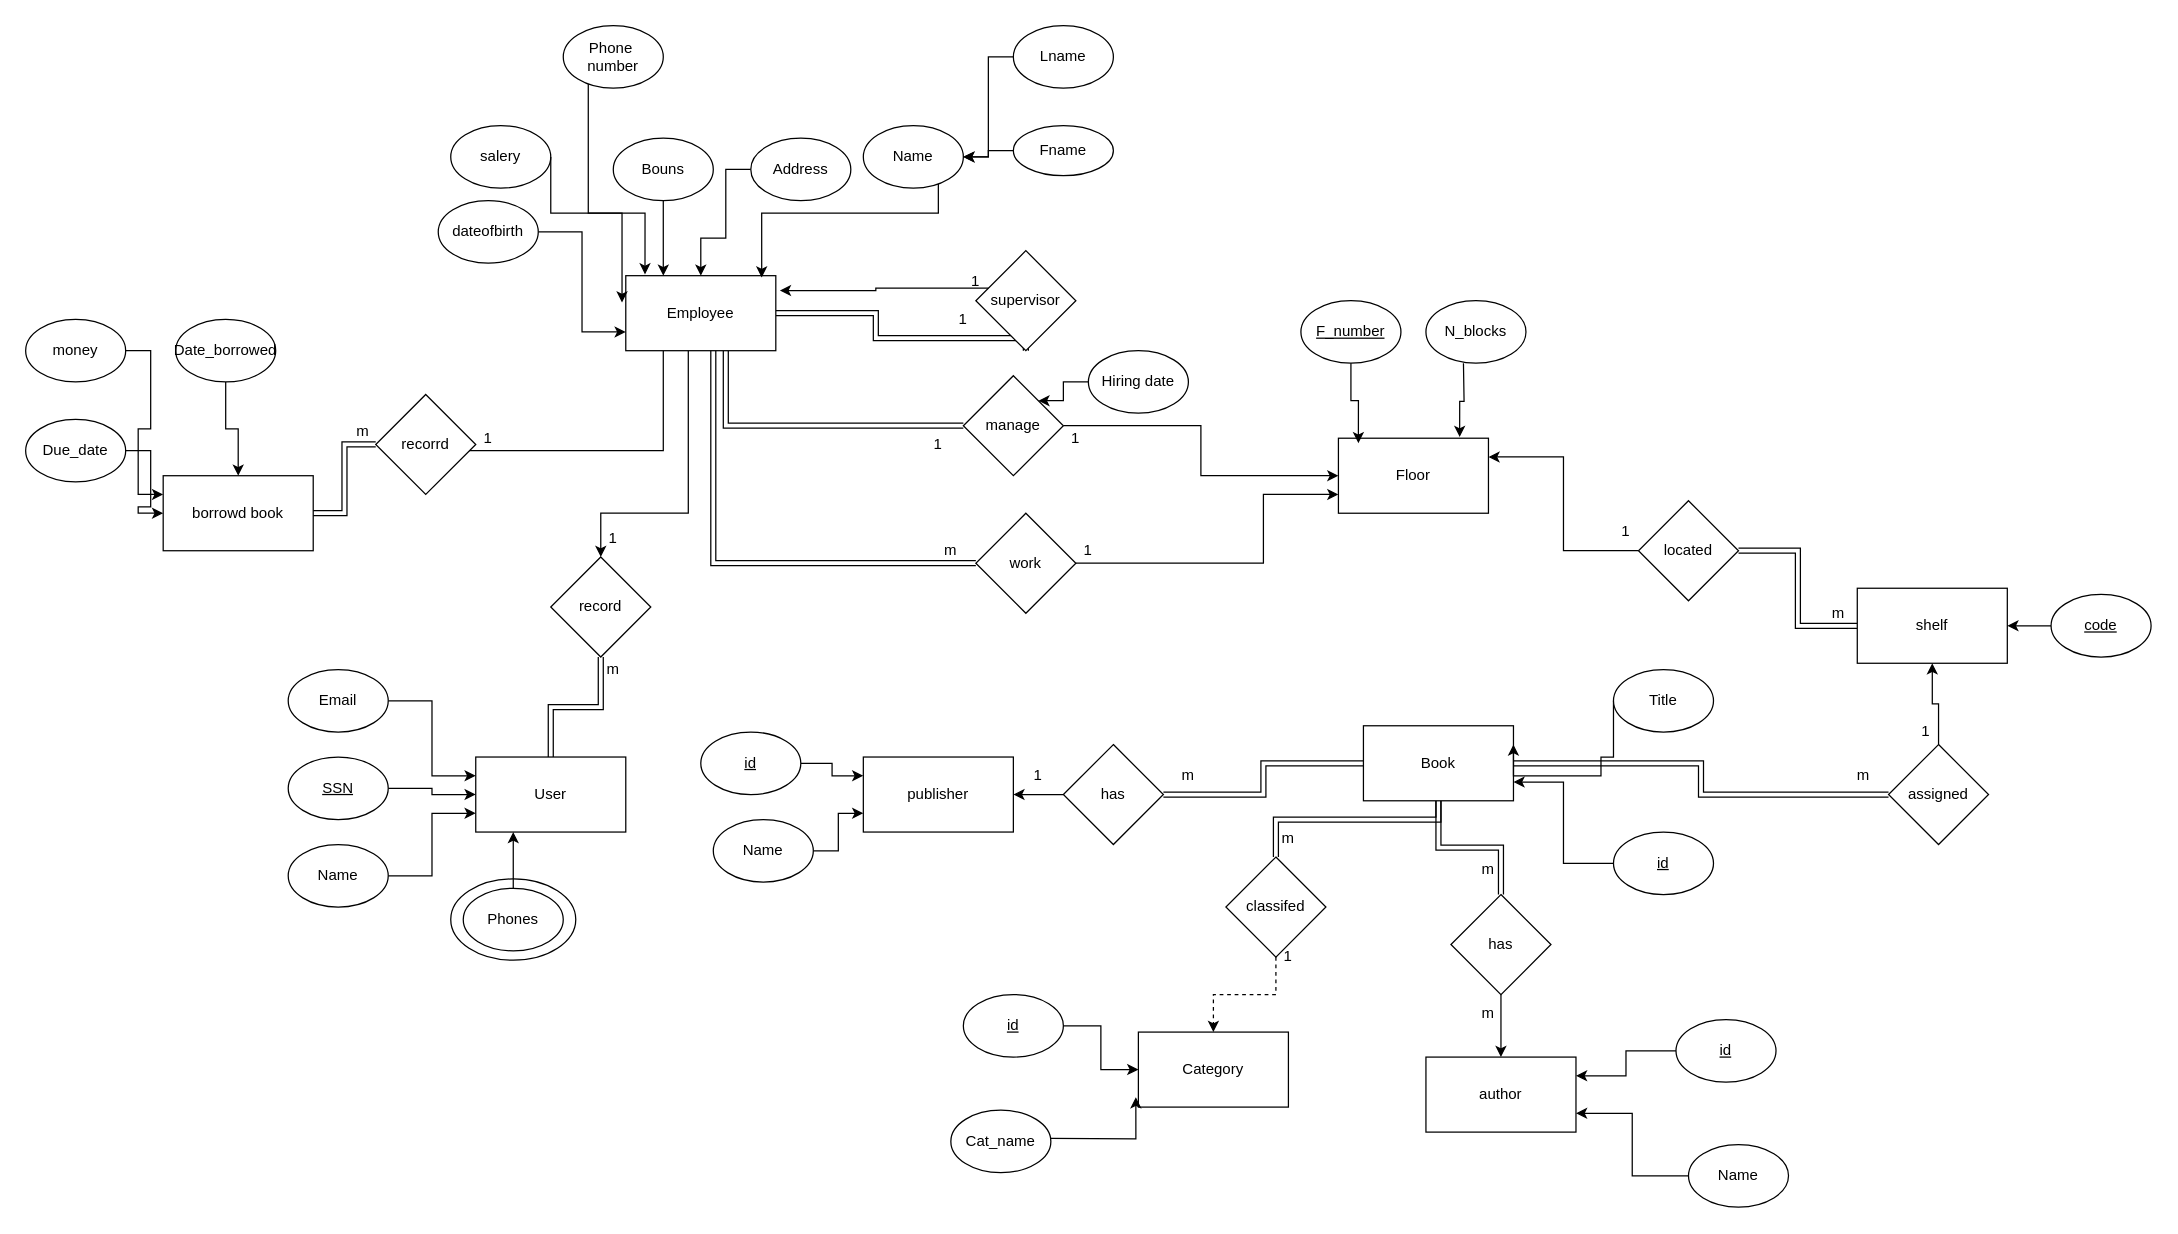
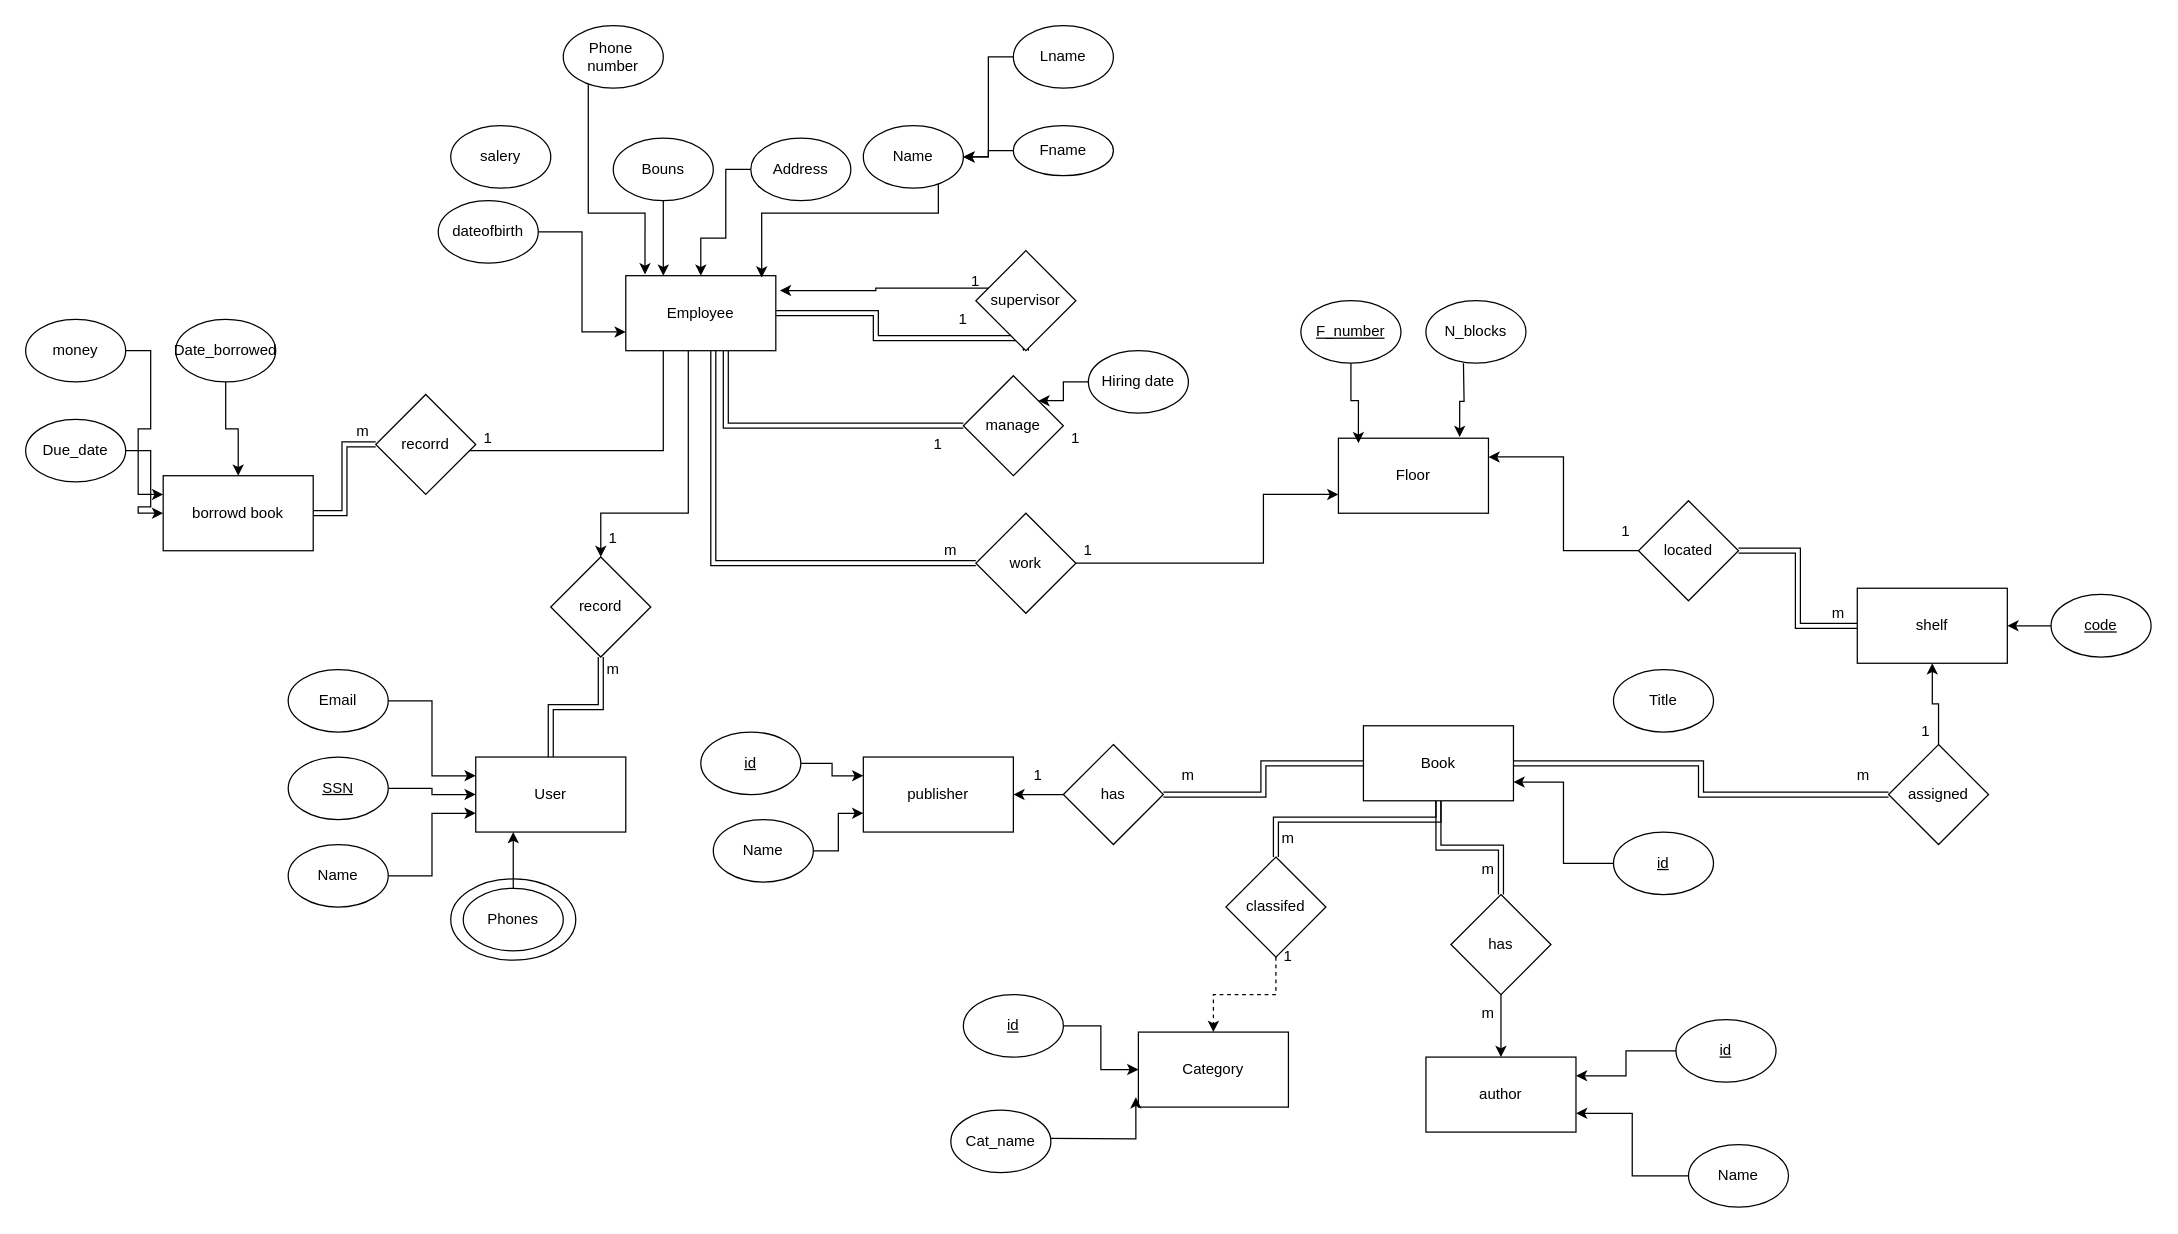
- <mxCell id="21" style="edgeStyle=orthogonalEdgeStyle;rounded=0;orthogonalLoop=1;jettySize=auto;html=1;entryX=-0.025;entryY=0.358;entryDx=0;entryDy=0;entryPerimeter=0;" edge="1" parent="1" source="13" target="7"><mxGeometry relative="1" as="geometry"><Array as="points"><mxPoint x="440" y="170" /><mxPoint x="497" y="170" /></Array></mxGeometry></mxCell>
- <mxCell id="67" style="edgeStyle=orthogonalEdgeStyle;rounded=0;orthogonalLoop=1;jettySize=auto;html=1;entryX=0;entryY=0.5;entryDx=0;entryDy=0;" edge="1" parent="1" source="68" target="24"><mxGeometry relative="1" as="geometry" /></mxCell>
- <mxCell id="43" style="edgeStyle=orthogonalEdgeStyle;rounded=0;orthogonalLoop=1;jettySize=auto;html=1;entryX=1;entryY=0.25;entryDx=0;entryDy=0;" edge="1" parent="1" source="44" target="42"><mxGeometry relative="1" as="geometry"><Array as="points"><mxPoint x="1290" y="605" /><mxPoint x="1280" y="605" /><mxPoint x="1280" y="620" /></Array></mxGeometry></mxCell>
